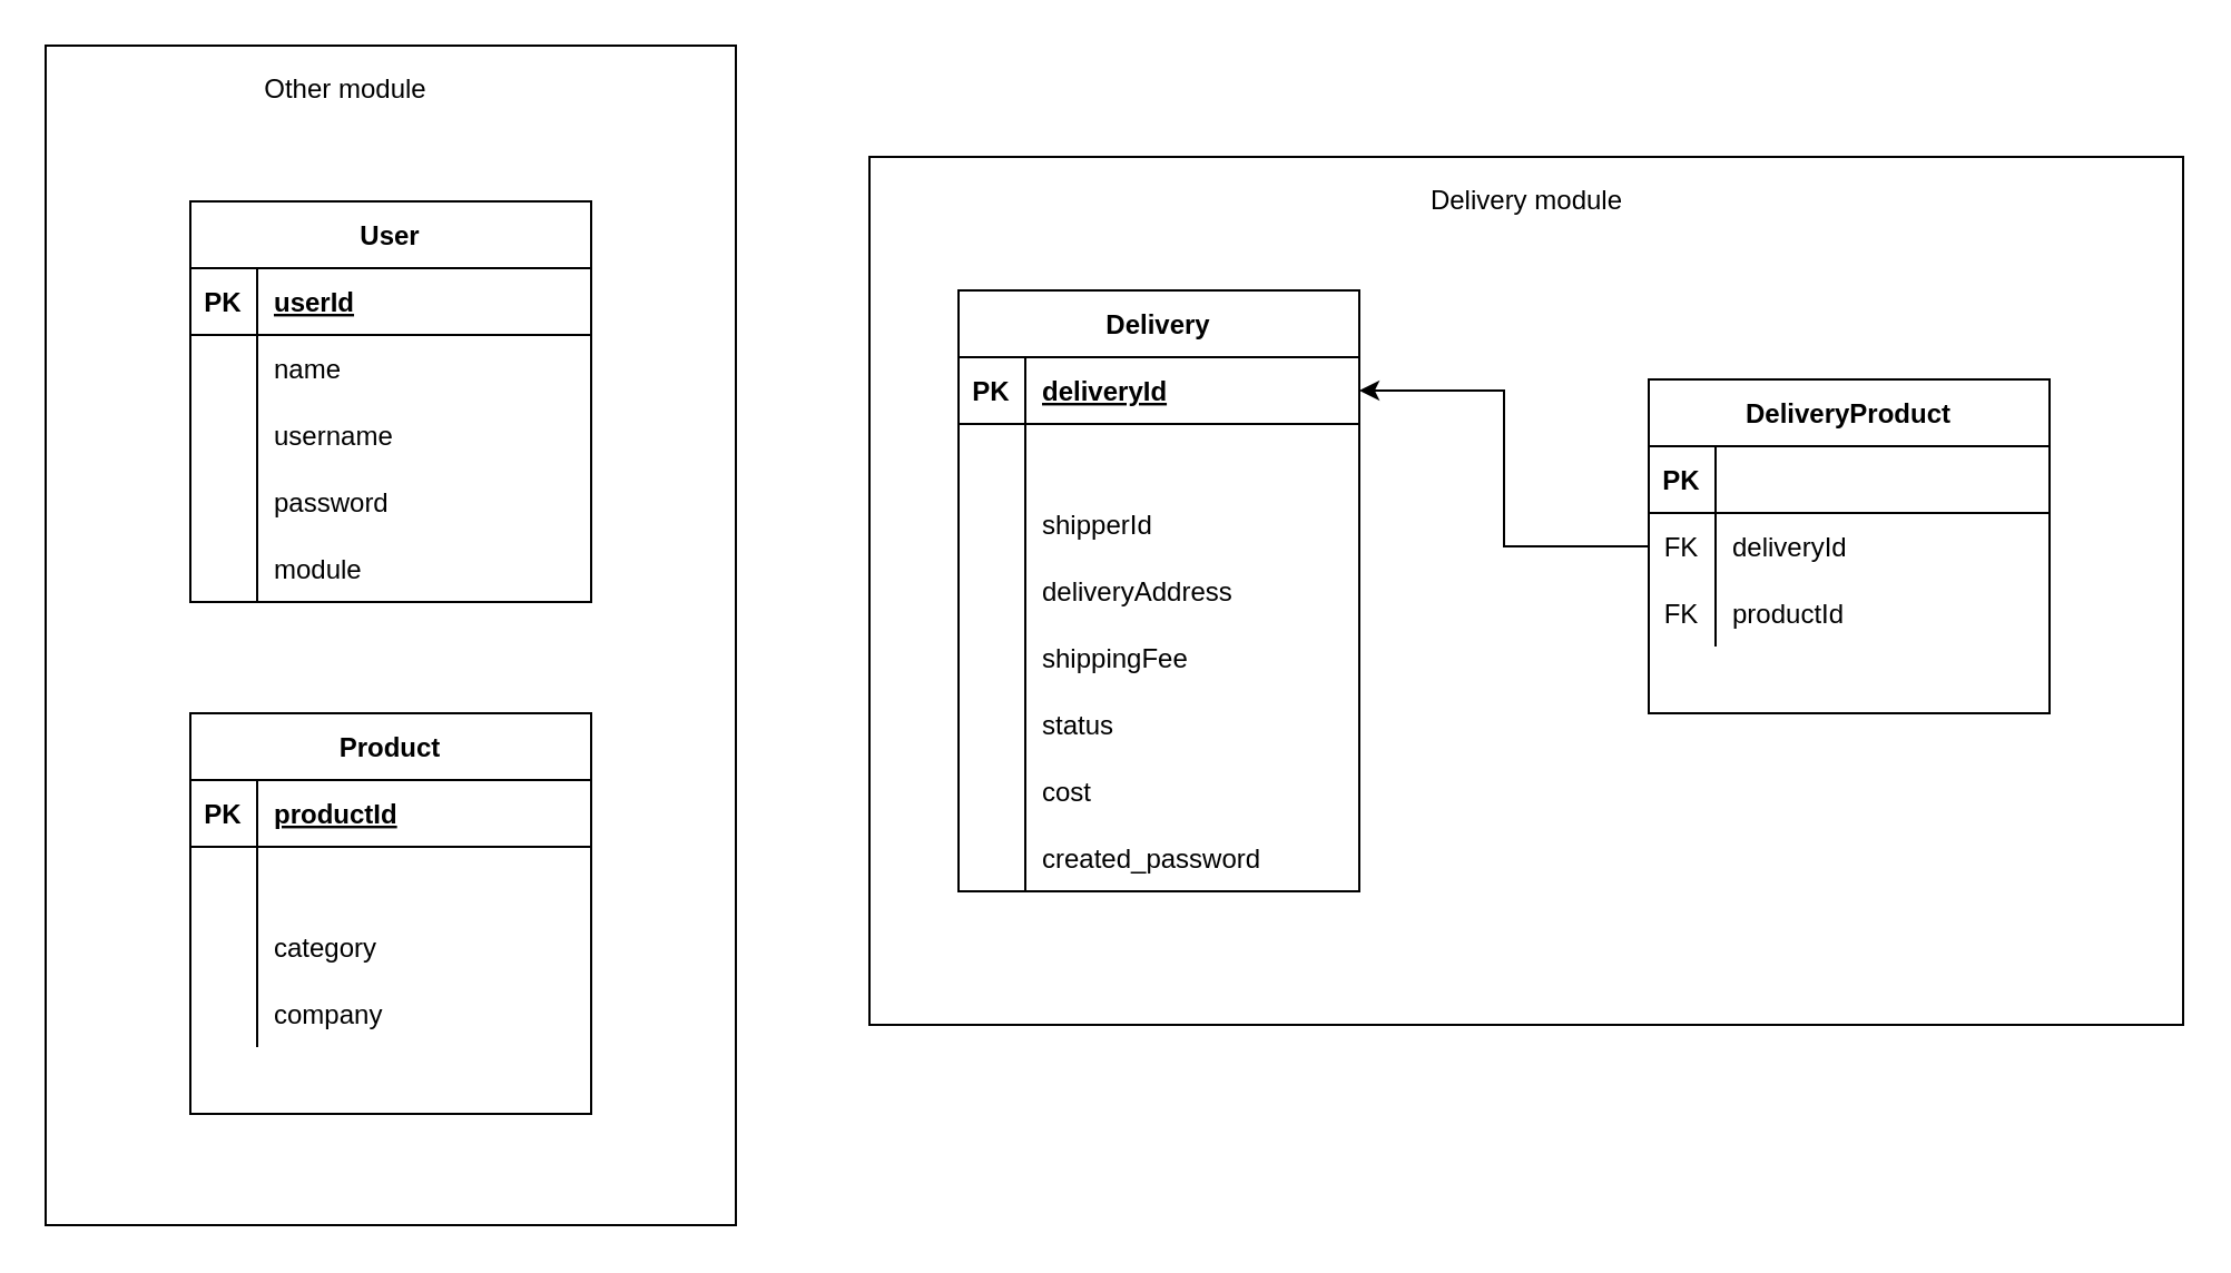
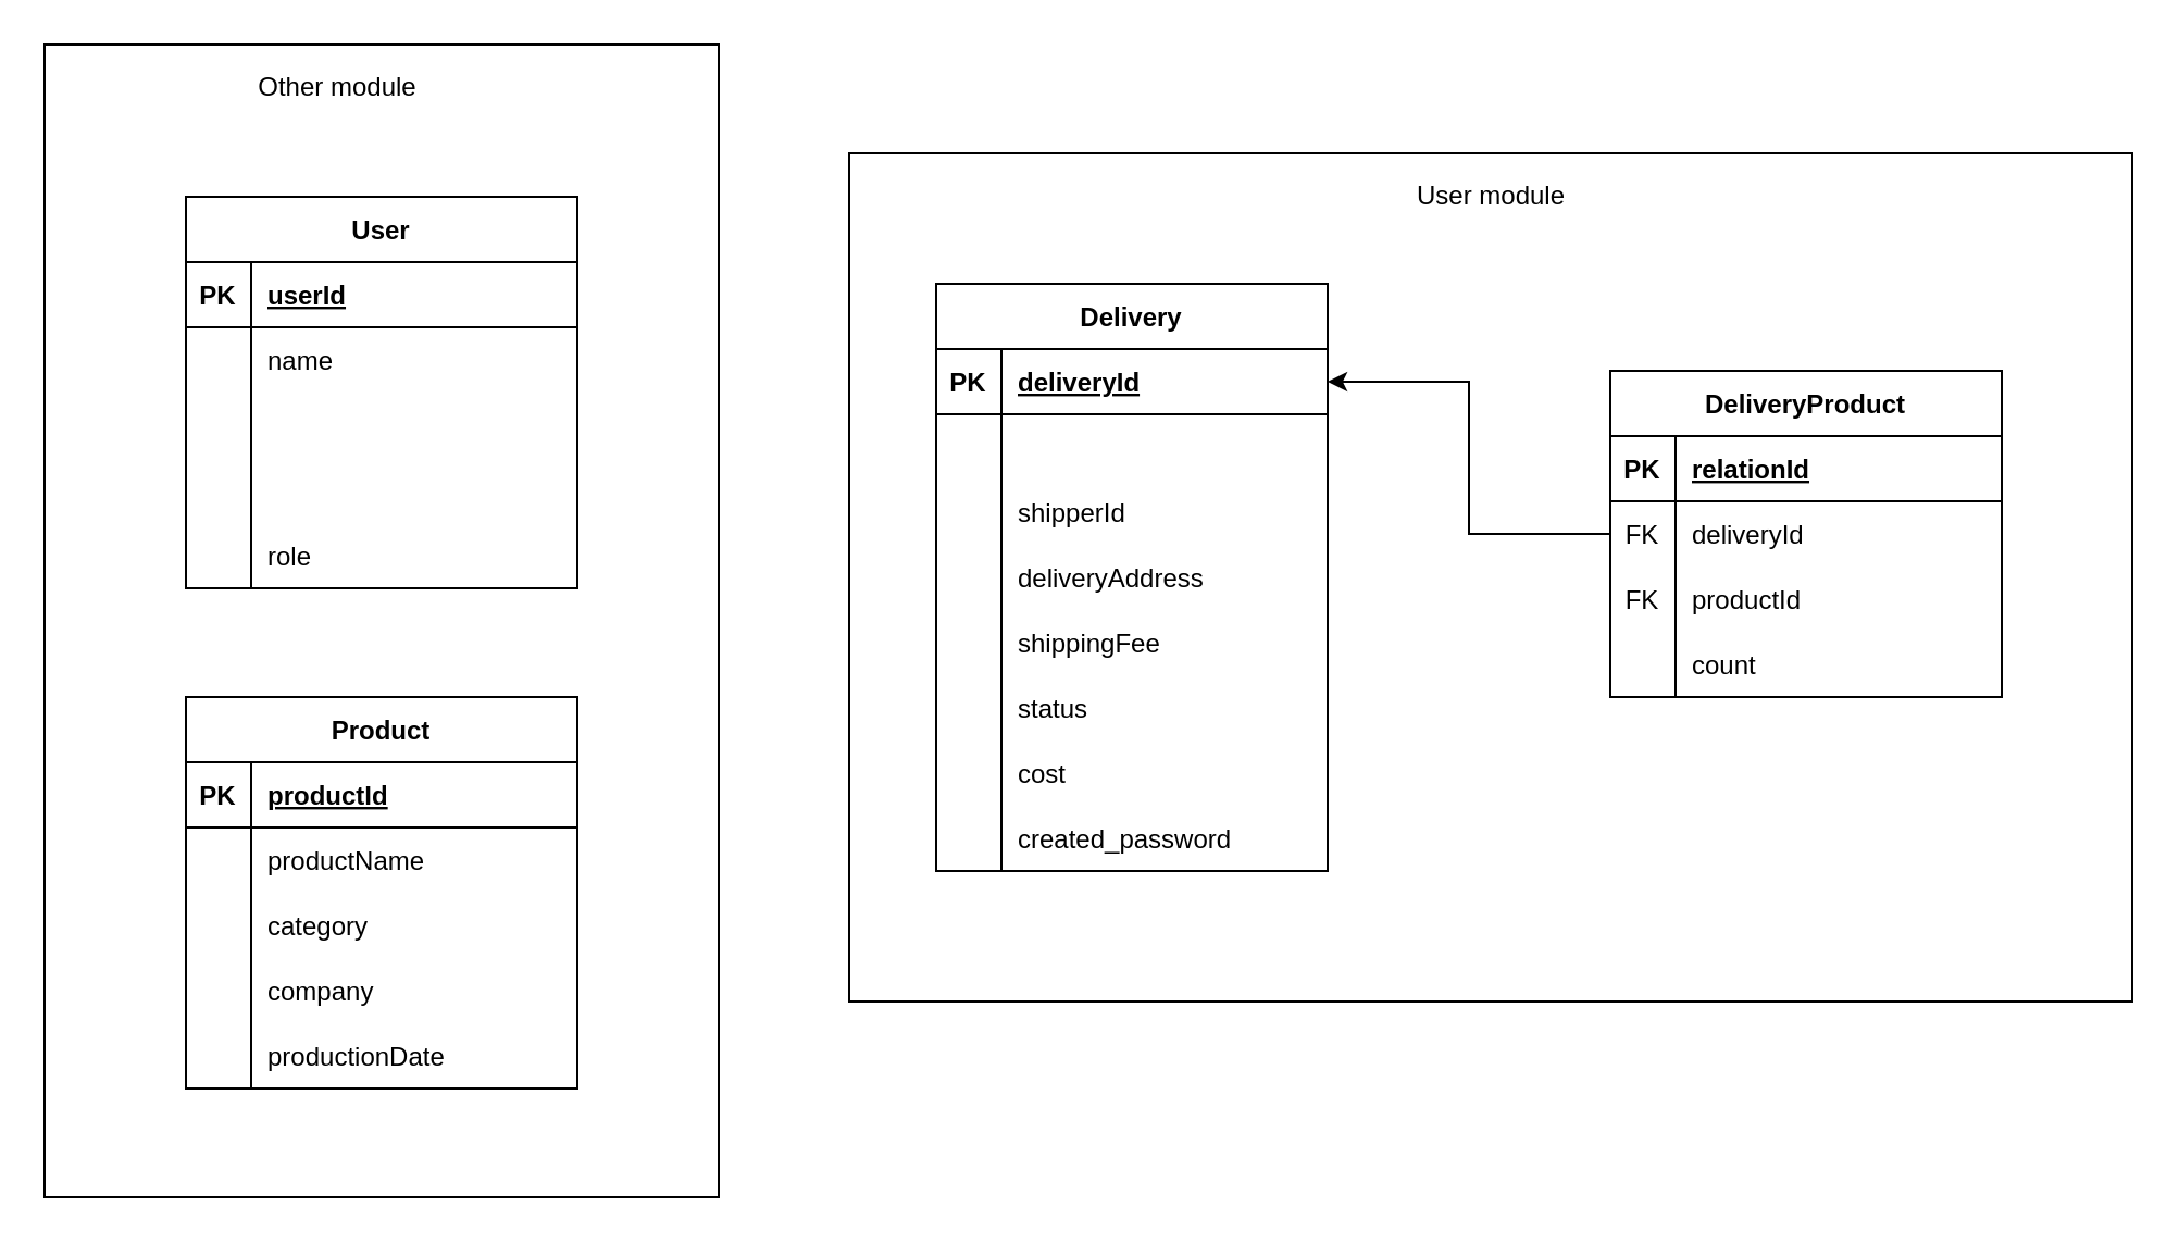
- <mxCell id="75" value="Delivery module" style="text;html=1;strokeColor=none;fillColor=none;align=center;verticalAlign=middle;whiteSpace=wrap;rounded=0;" vertex="1" parent="1"><mxGeometry x="637.5" y="80" width="95" height="20" as="geometry" /></mxCell>
+ <mxCell id="75" value="User module" style="text;html=1;strokeColor=none;fillColor=none;align=center;verticalAlign=middle;whiteSpace=wrap;rounded=0;" vertex="1" parent="1"><mxGeometry x="637.5" y="80" width="95" height="20" as="geometry" /></mxCell>
- <mxCell id="13" value="username" style="shape=partialRectangle;connectable=0;fillColor=none;top=0;left=0;bottom=0;right=0;align=left;spacingLeft=6;overflow=hidden;" parent="11" vertex="1"><mxGeometry x="30" width="150" height="30" as="geometry" /></mxCell>
+ <mxCell id="47" value="relationId" style="shape=partialRectangle;connectable=0;fillColor=none;top=0;left=0;bottom=0;right=0;align=left;spacingLeft=6;fontStyle=5;overflow=hidden;" parent="45" vertex="1"><mxGeometry x="30" width="150" height="30" as="geometry" /></mxCell>
- <mxCell id="16" value="password" style="shape=partialRectangle;connectable=0;fillColor=none;top=0;left=0;bottom=0;right=0;align=left;spacingLeft=6;overflow=hidden;" parent="14" vertex="1"><mxGeometry x="30" width="150" height="30" as="geometry" /></mxCell>
- <mxCell id="19" value="module" style="shape=partialRectangle;connectable=0;fillColor=none;top=0;left=0;bottom=0;right=0;align=left;spacingLeft=6;overflow=hidden;" parent="17" vertex="1"><mxGeometry x="30" width="150" height="30" as="geometry" /></mxCell>
+ <mxCell id="19" value="role" style="shape=partialRectangle;connectable=0;fillColor=none;top=0;left=0;bottom=0;right=0;align=left;spacingLeft=6;overflow=hidden;" parent="17" vertex="1"><mxGeometry x="30" width="150" height="30" as="geometry" /></mxCell>
+ <mxCell id="56" value="count" style="shape=partialRectangle;connectable=0;fillColor=none;top=0;left=0;bottom=0;right=0;align=left;spacingLeft=6;overflow=hidden;" parent="54" vertex="1"><mxGeometry x="30" width="150" height="30" as="geometry" /></mxCell>
+ <mxCell id="64" value="productName" style="shape=partialRectangle;connectable=0;fillColor=none;top=0;left=0;bottom=0;right=0;align=left;spacingLeft=6;overflow=hidden;" parent="62" vertex="1"><mxGeometry x="30" width="150" height="30" as="geometry" /></mxCell>
+ <mxCell id="73" value="productionDate" style="shape=partialRectangle;connectable=0;fillColor=none;top=0;left=0;bottom=0;right=0;align=left;spacingLeft=6;overflow=hidden;" parent="71" vertex="1"><mxGeometry x="30" width="150" height="30" as="geometry" /></mxCell>
